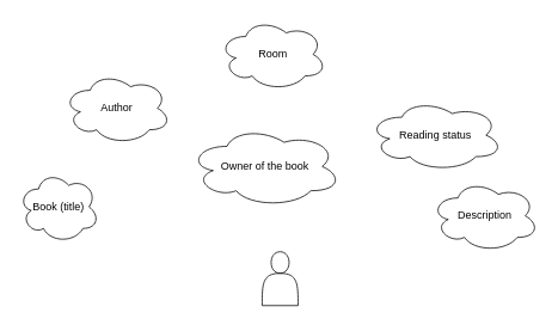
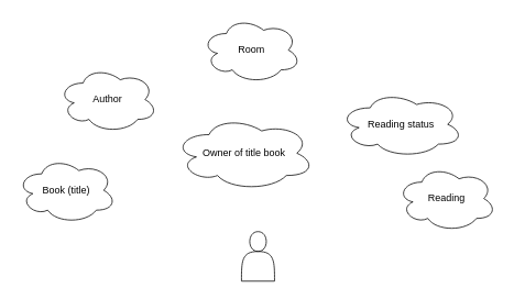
- <mxCell id="8" value="Owner of the book" style="ellipse;shape=cloud;whiteSpace=wrap;html=1;" parent="1" vertex="1"><mxGeometry x="210" y="140" width="170" height="90" as="geometry" /></mxCell>
+ <mxCell id="8" value="Owner of title book" style="ellipse;shape=cloud;whiteSpace=wrap;html=1;" parent="1" vertex="1"><mxGeometry x="210" y="140" width="170" height="90" as="geometry" /></mxCell>
- <mxCell id="4" value="Book (title)" style="ellipse;shape=cloud;whiteSpace=wrap;html=1;" parent="1" vertex="1"><mxGeometry x="20" y="190" width="90" height="80" as="geometry" /></mxCell>
+ <mxCell id="4" value="Book (title)" style="ellipse;shape=cloud;whiteSpace=wrap;html=1;" parent="1" vertex="1"><mxGeometry x="20" y="190" width="120" height="80" as="geometry" /></mxCell>
- <mxCell id="7" value="Description" style="ellipse;shape=cloud;whiteSpace=wrap;html=1;" parent="1" vertex="1"><mxGeometry x="480" y="200" width="120" height="80" as="geometry" /></mxCell>
+ <mxCell id="7" value="Reading" style="ellipse;shape=cloud;whiteSpace=wrap;html=1;" parent="1" vertex="1"><mxGeometry x="480" y="200" width="120" height="80" as="geometry" /></mxCell>
